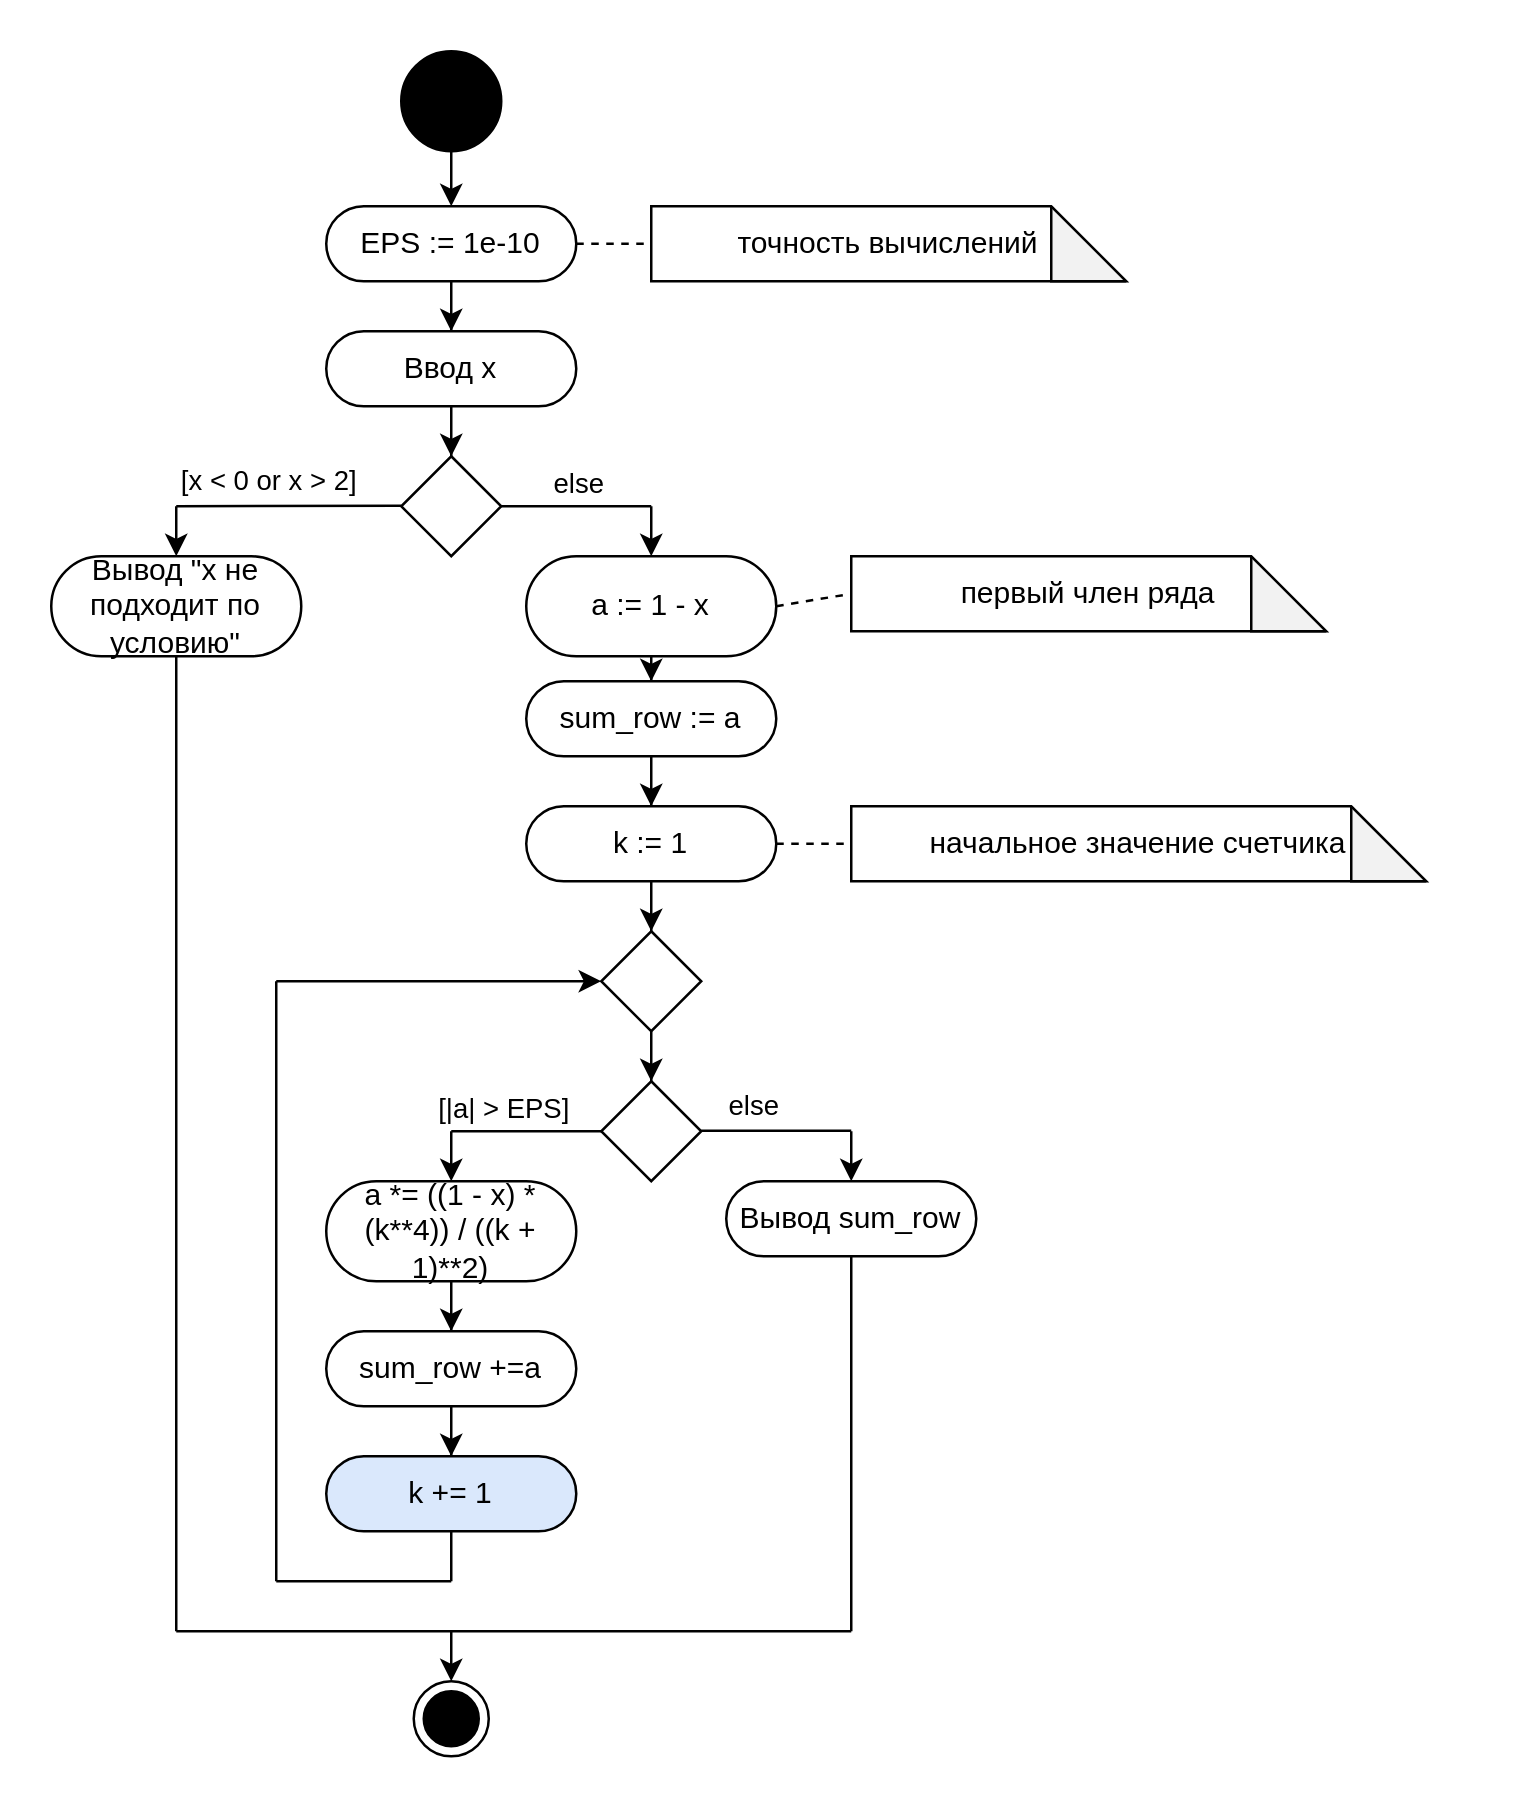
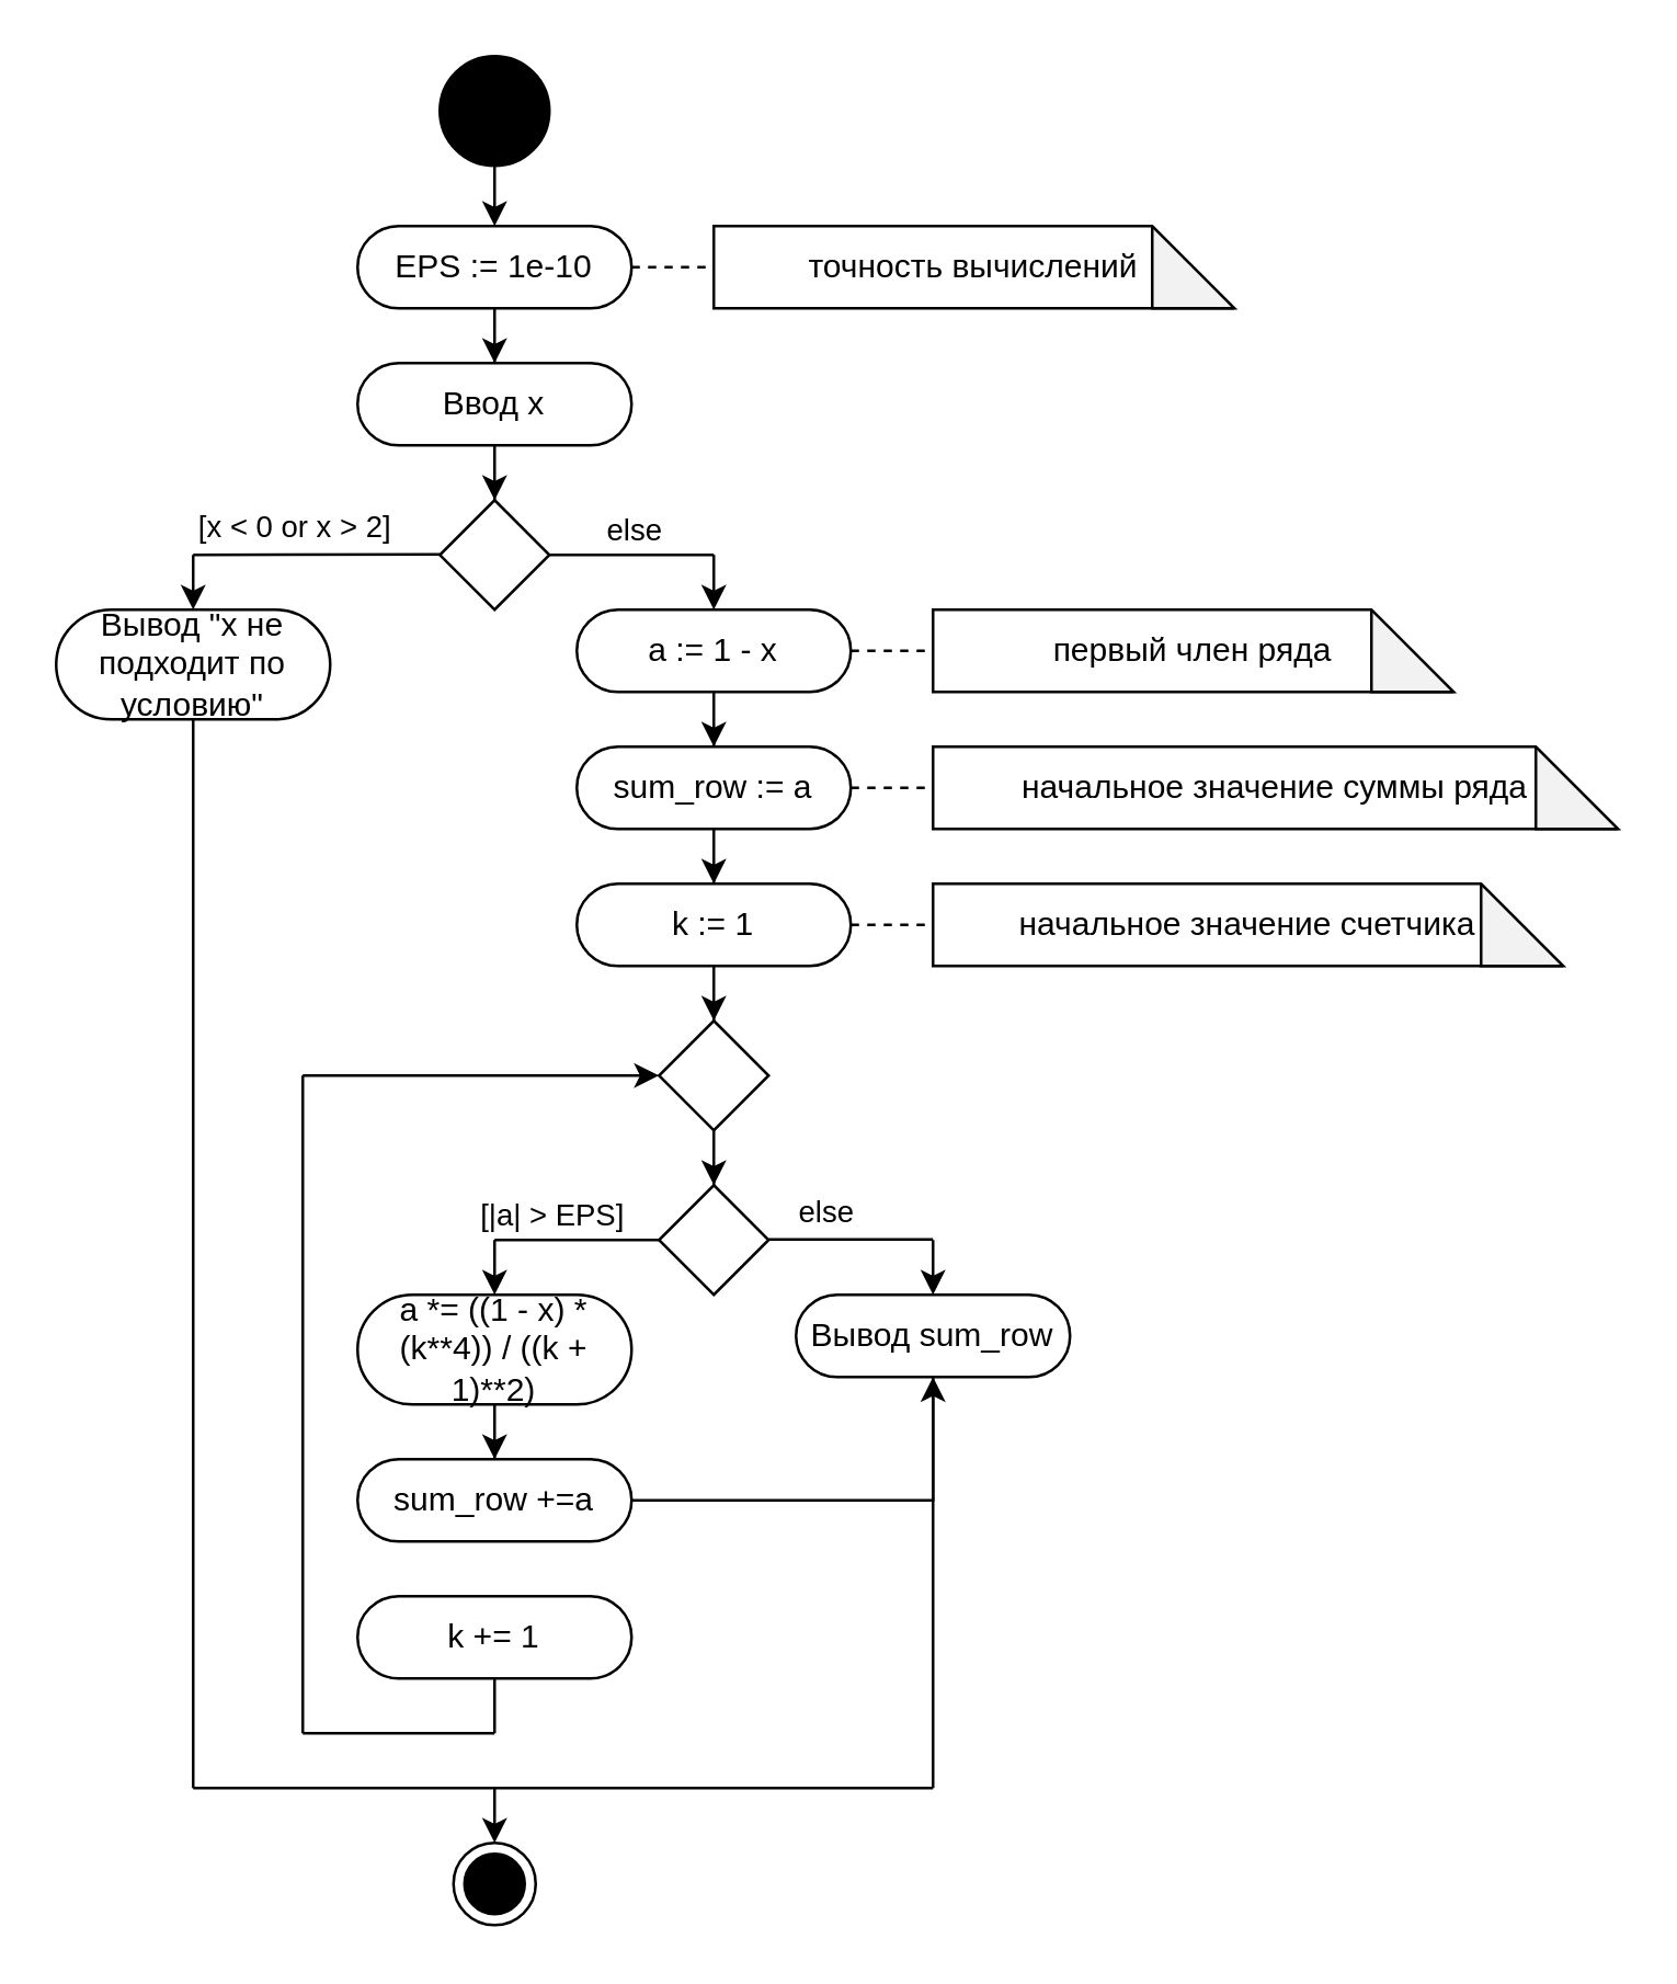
- <mxCell id="19" value="a := 1 - x" style="rounded=1;whiteSpace=wrap;html=1;arcSize=50;" vertex="1" parent="1"><mxGeometry x="210" y="222" width="100" height="40" as="geometry" /></mxCell>
+ <mxCell id="19" value="a := 1 - x" style="rounded=1;whiteSpace=wrap;html=1;arcSize=50;" vertex="1" parent="1"><mxGeometry x="210" y="222" width="100" height="30" as="geometry" /></mxCell>
+ <mxCell id="26" value="" style="endArrow=none;dashed=1;html=1;rounded=0;exitX=1;exitY=0.5;exitDx=0;exitDy=0;entryX=0;entryY=0.5;entryDx=0;entryDy=0;entryPerimeter=0;" edge="1" parent="1" source="24" target="25"><mxGeometry width="50" height="50" relative="1" as="geometry"><mxPoint x="450" y="252" as="sourcePoint" /><mxPoint x="500" y="202" as="targetPoint" /></mxGeometry></mxCell>
+ <mxCell id="25" value="начальное значение суммы ряда" style="shape=note;whiteSpace=wrap;html=1;backgroundOutline=1;darkOpacity=0.05;" vertex="1" parent="1"><mxGeometry x="340" y="272" width="250" height="30" as="geometry" /></mxCell>
- <mxCell id="43" style="edgeStyle=orthogonalEdgeStyle;rounded=0;orthogonalLoop=1;jettySize=auto;html=1;entryX=0.5;entryY=0;entryDx=0;entryDy=0;" edge="1" parent="1" source="44" target="45"><mxGeometry relative="1" as="geometry" /></mxCell>
+ <mxCell id="43" style="edgeStyle=orthogonalEdgeStyle;rounded=0;orthogonalLoop=1;jettySize=auto;html=1;" edge="1" parent="1" source="44" target="38"><mxGeometry relative="1" as="geometry" /></mxCell>
- <mxCell id="45" value="k += 1" style="rounded=1;whiteSpace=wrap;html=1;arcSize=50;fillColor=#dae8fc;" vertex="1" parent="1"><mxGeometry x="130" y="582" width="100" height="30" as="geometry" /></mxCell>
+ <mxCell id="45" value="k += 1" style="rounded=1;whiteSpace=wrap;html=1;arcSize=50;" vertex="1" parent="1"><mxGeometry x="130" y="582" width="100" height="30" as="geometry" /></mxCell>
